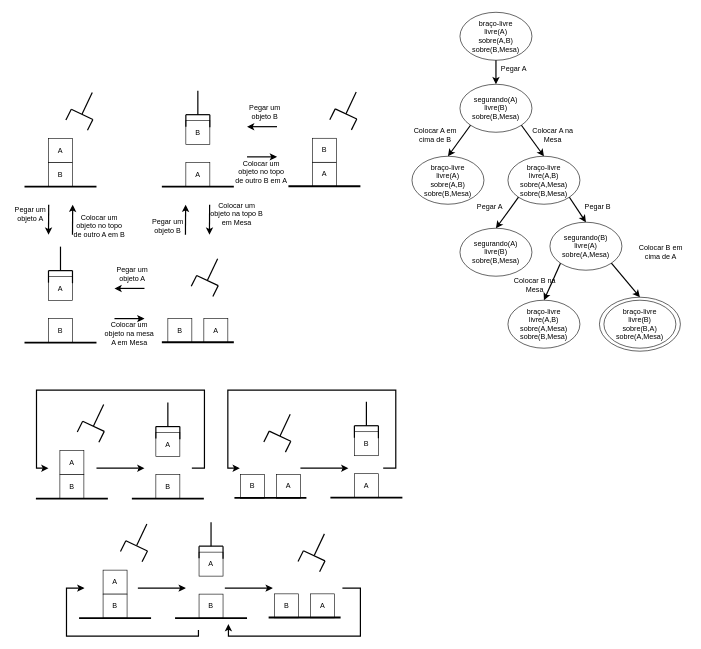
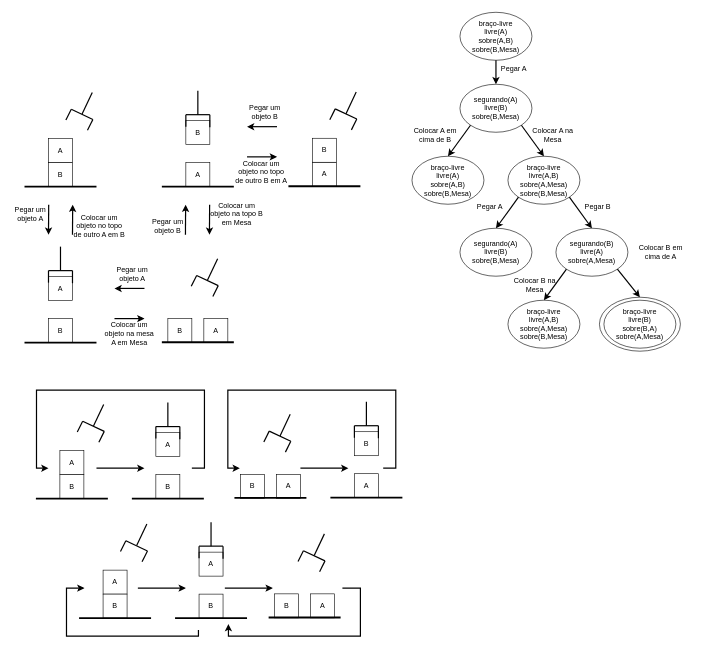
- <mxCell id="62" value="segurando(B)&lt;br&gt;livre(A)&lt;br&gt;sobre(A,Mesa)" style="ellipse;whiteSpace=wrap;html=1;" parent="1" vertex="1"><mxGeometry x="916" y="370" width="120" height="80" as="geometry" /></mxCell>
+ <mxCell id="62" value="segurando(B)&lt;br&gt;livre(A)&lt;br&gt;sobre(A,Mesa)" style="ellipse;whiteSpace=wrap;html=1;" parent="1" vertex="1"><mxGeometry x="926" y="380" width="120" height="80" as="geometry" /></mxCell>
